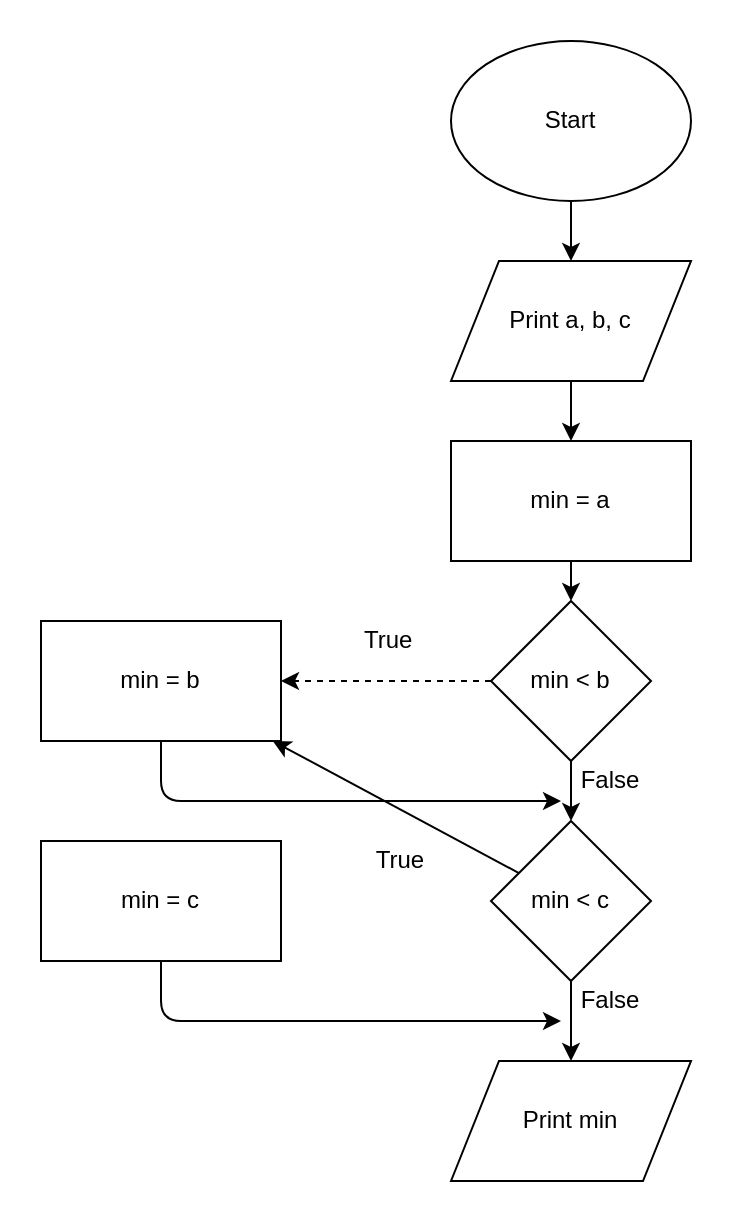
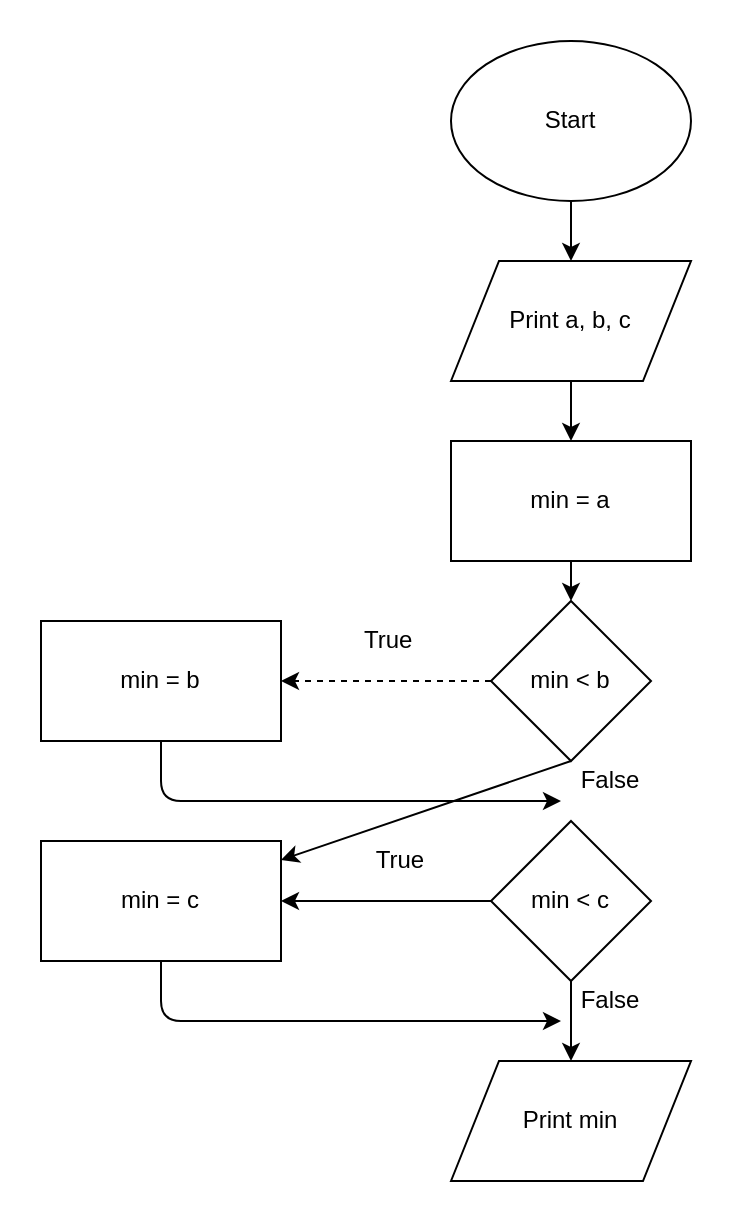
- <mxCell id="16" value="" style="endArrow=classic;html=1;exitX=0.5;exitY=1;exitDx=0;exitDy=0;entryX=0.5;entryY=0;entryDx=0;entryDy=0;" parent="1" source="5" target="7" edge="1"><mxGeometry width="50" height="50" relative="1" as="geometry"><mxPoint x="320" y="405" as="sourcePoint" /><mxPoint x="370" y="355" as="targetPoint" /></mxGeometry></mxCell>
+ <mxCell id="16" value="" style="endArrow=classic;html=1;exitX=0.5;exitY=1;exitDx=0;exitDy=0;" parent="1" source="5" target="8" edge="1"><mxGeometry width="50" height="50" relative="1" as="geometry"><mxPoint x="320" y="405" as="sourcePoint" /><mxPoint x="370" y="355" as="targetPoint" /></mxGeometry></mxCell>
- <mxCell id="18" value="" style="endArrow=classic;html=1;" parent="1" source="7" target="6" edge="1"><mxGeometry width="50" height="50" relative="1" as="geometry"><mxPoint x="174.289" y="500" as="sourcePoint" /><mxPoint x="174.289" y="450" as="targetPoint" /></mxGeometry></mxCell>
+ <mxCell id="18" value="" style="endArrow=classic;html=1;entryX=1;entryY=0.5;entryDx=0;entryDy=0;" parent="1" source="7" target="8" edge="1"><mxGeometry width="50" height="50" relative="1" as="geometry"><mxPoint x="174.289" y="500" as="sourcePoint" /><mxPoint x="174.289" y="450" as="targetPoint" /></mxGeometry></mxCell>
